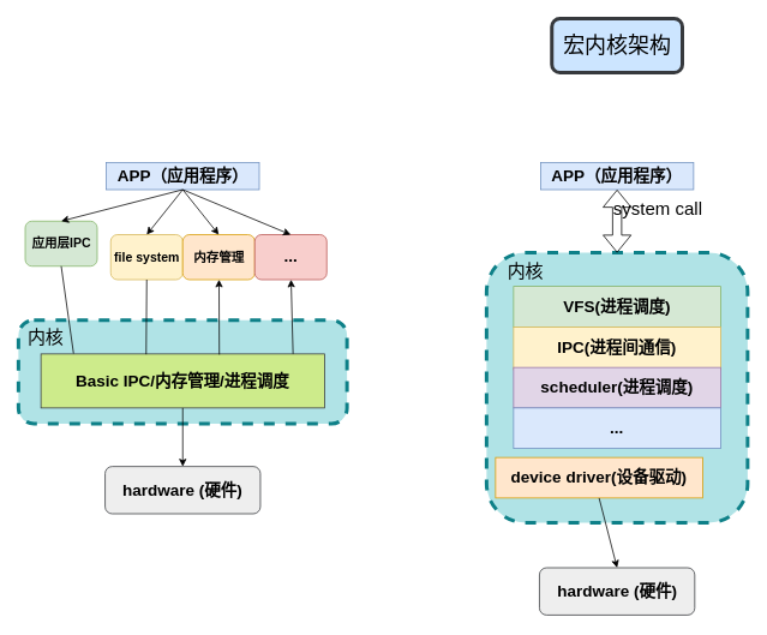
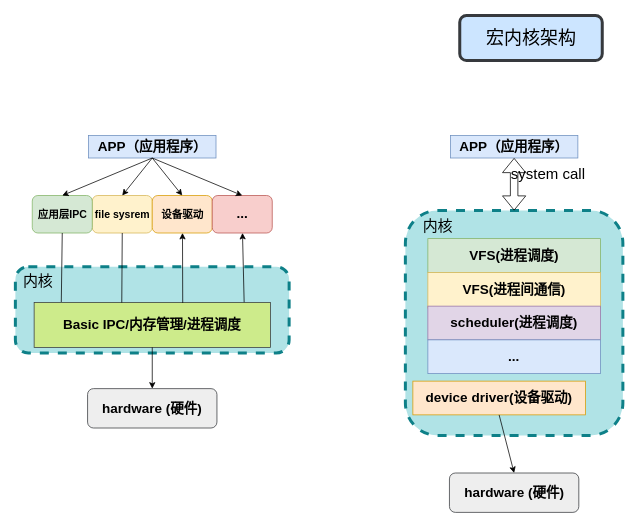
- <mxCell id="30" value="&lt;font style=&quot;font-size: 24px&quot;&gt;宏内核架构&lt;/font&gt;" style="rounded=1;whiteSpace=wrap;html=1;strokeWidth=4;fillColor=#cce5ff;strokeColor=#36393d;" vertex="1" parent="1"><mxGeometry x="612.5" y="20" width="145" height="60" as="geometry" /></mxCell>
+ <mxCell id="30" value="&lt;font style=&quot;font-size: 24px&quot;&gt;宏内核架构&lt;/font&gt;" style="rounded=1;whiteSpace=wrap;html=1;strokeWidth=4;fillColor=#cce5ff;strokeColor=#36393d;" vertex="1" parent="1"><mxGeometry x="612.5" y="20" width="190" height="60" as="geometry" /></mxCell>
- <mxCell id="7" value="&lt;b&gt;&lt;font style=&quot;font-size: 14px&quot;&gt;应用层IPC&lt;/font&gt;&lt;/b&gt;" style="rounded=1;whiteSpace=wrap;html=1;fillColor=#d5e8d4;strokeColor=#82b366;" vertex="1" parent="1"><mxGeometry x="27.5" y="245" width="80" height="50" as="geometry" /></mxCell>
+ <mxCell id="7" value="&lt;b&gt;&lt;font style=&quot;font-size: 14px&quot;&gt;应用层IPC&lt;/font&gt;&lt;/b&gt;" style="rounded=1;whiteSpace=wrap;html=1;fillColor=#d5e8d4;strokeColor=#82b366;" vertex="1" parent="1"><mxGeometry x="42.5" y="260" width="80" height="50" as="geometry" /></mxCell>
- <mxCell id="4" value="&lt;b&gt;&lt;font style=&quot;font-size: 14px&quot;&gt;file system&lt;/font&gt;&lt;/b&gt;" style="rounded=1;whiteSpace=wrap;html=1;fillColor=#fff2cc;strokeColor=#d6b656;" vertex="1" parent="1"><mxGeometry x="122.5" y="260" width="80" height="50" as="geometry" /></mxCell>
+ <mxCell id="4" value="&lt;b&gt;&lt;font style=&quot;font-size: 14px&quot;&gt;file sysrem&lt;/font&gt;&lt;/b&gt;" style="rounded=1;whiteSpace=wrap;html=1;fillColor=#fff2cc;strokeColor=#d6b656;" vertex="1" parent="1"><mxGeometry x="122.5" y="260" width="80" height="50" as="geometry" /></mxCell>
- <mxCell id="5" value="&lt;b&gt;&lt;font style=&quot;font-size: 14px&quot;&gt;内存管理&lt;/font&gt;&lt;/b&gt;" style="rounded=1;whiteSpace=wrap;html=1;fillColor=#ffe6cc;strokeColor=#d79b00;" vertex="1" parent="1"><mxGeometry x="202.5" y="260" width="80" height="50" as="geometry" /></mxCell>
+ <mxCell id="5" value="&lt;b&gt;&lt;font style=&quot;font-size: 14px&quot;&gt;设备驱动&lt;/font&gt;&lt;/b&gt;" style="rounded=1;whiteSpace=wrap;html=1;fillColor=#ffe6cc;strokeColor=#d79b00;" vertex="1" parent="1"><mxGeometry x="202.5" y="260" width="80" height="50" as="geometry" /></mxCell>
- <mxCell id="23" value="&lt;b&gt;&lt;font style=&quot;font-size: 18px&quot;&gt;IPC(进程间通信)&lt;/font&gt;&lt;/b&gt;" style="rounded=0;whiteSpace=wrap;html=1;fillColor=#fff2cc;strokeColor=#d6b656;" vertex="1" parent="1"><mxGeometry x="570" y="362.5" width="230" height="47.5" as="geometry" /></mxCell>
+ <mxCell id="23" value="&lt;b&gt;&lt;font style=&quot;font-size: 18px&quot;&gt;VFS(进程间通信)&lt;/font&gt;&lt;/b&gt;" style="rounded=0;whiteSpace=wrap;html=1;fillColor=#fff2cc;strokeColor=#d6b656;" vertex="1" parent="1"><mxGeometry x="570" y="362.5" width="230" height="47.5" as="geometry" /></mxCell>
- <mxCell id="8" value="&lt;b&gt;&lt;font style=&quot;font-size: 18px&quot;&gt;Basic IPC/内存管理/进程调度&lt;/font&gt;&lt;/b&gt;" style="rounded=0;whiteSpace=wrap;html=1;fillColor=#cdeb8b;strokeColor=#36393d;" vertex="1" parent="1"><mxGeometry x="45" y="392.5" width="315" height="60" as="geometry" /></mxCell>
+ <mxCell id="8" value="&lt;b&gt;&lt;font style=&quot;font-size: 18px&quot;&gt;Basic IPC/内存管理/进程调度&lt;/font&gt;&lt;/b&gt;" style="rounded=0;whiteSpace=wrap;html=1;fillColor=#cdeb8b;strokeColor=#36393d;" vertex="1" parent="1"><mxGeometry x="45" y="402.5" width="315" height="60" as="geometry" /></mxCell>
